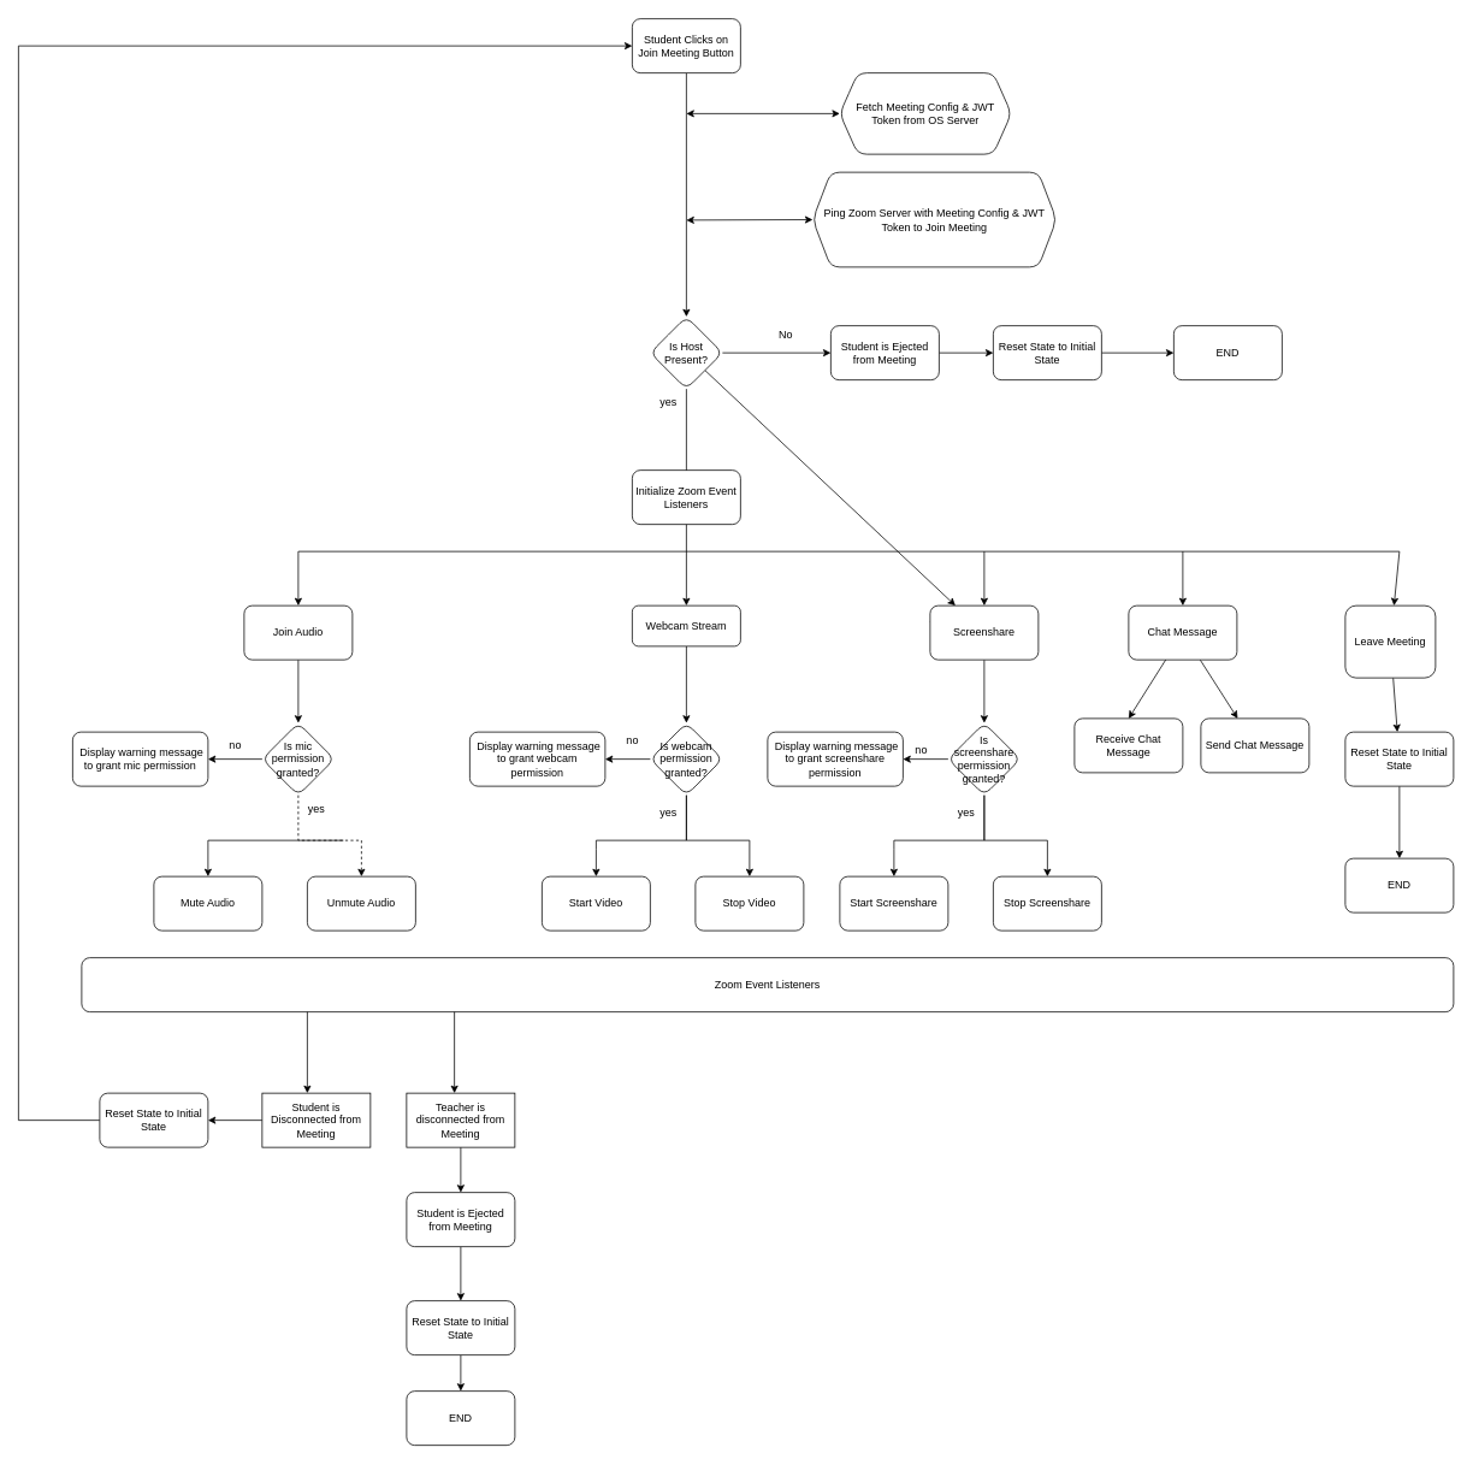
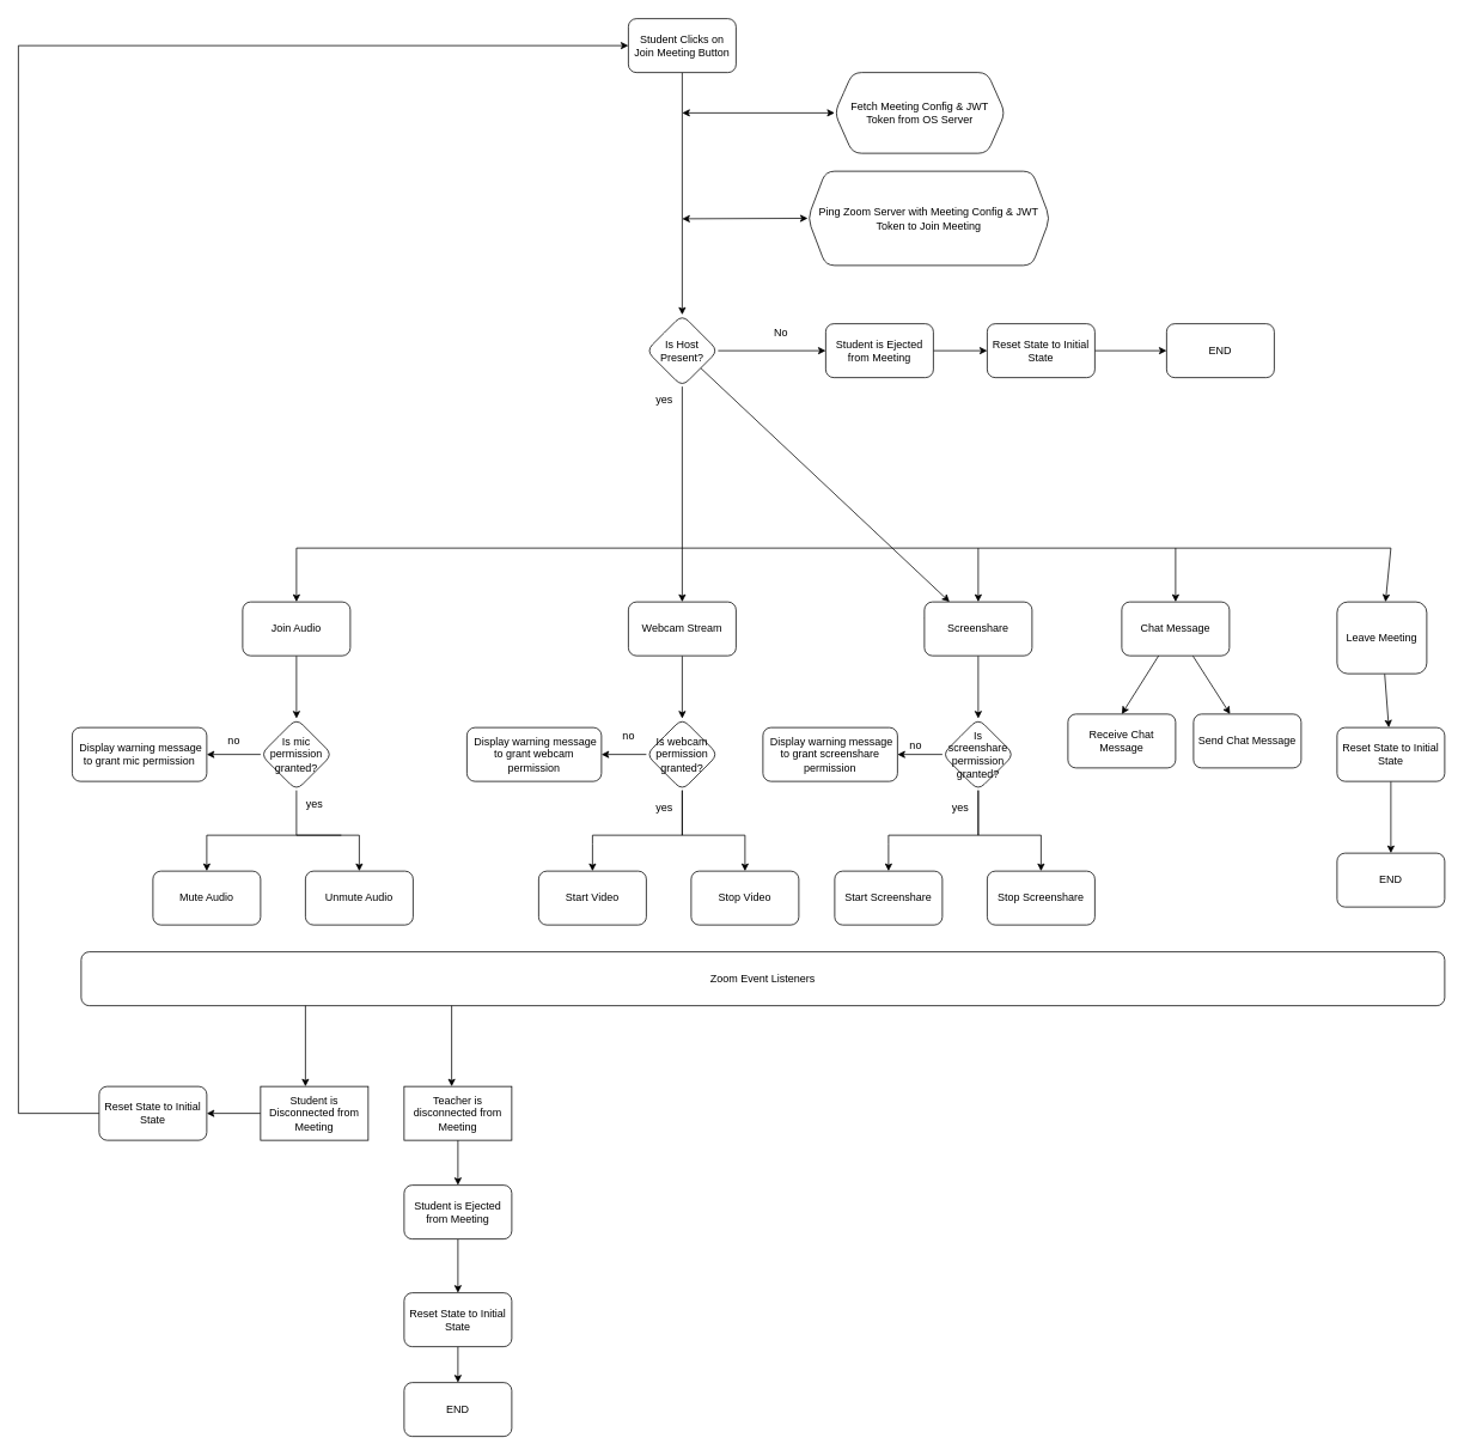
- <mxCell id="46" value="Initialize Zoom Event Listeners" style="whiteSpace=wrap;html=1;rounded=1;" parent="1" vertex="1"><mxGeometry x="700" y="520" width="120" height="60" as="geometry" /></mxCell>
- <mxCell id="17" value="Webcam Stream" style="rounded=1;whiteSpace=wrap;html=1;" parent="1" vertex="1"><mxGeometry x="700" y="670" width="120" height="45" as="geometry" /></mxCell>
+ <mxCell id="17" value="Webcam Stream" style="rounded=1;whiteSpace=wrap;html=1;" parent="1" vertex="1"><mxGeometry x="700" y="670" width="120" height="60" as="geometry" /></mxCell>
- <mxCell id="35" value="" style="edgeStyle=orthogonalEdgeStyle;rounded=0;orthogonalLoop=1;jettySize=auto;html=1;dashed=1;" edge="1" parent="1" source="32" target="36"><mxGeometry relative="1" as="geometry"><Array as="points"><mxPoint x="330" y="930" /><mxPoint x="400" y="930" /></Array></mxGeometry></mxCell>
+ <mxCell id="35" value="" style="edgeStyle=orthogonalEdgeStyle;rounded=0;orthogonalLoop=1;jettySize=auto;html=1;" edge="1" parent="1" source="32" target="36"><mxGeometry relative="1" as="geometry"><Array as="points"><mxPoint x="330" y="930" /><mxPoint x="400" y="930" /></Array></mxGeometry></mxCell>
